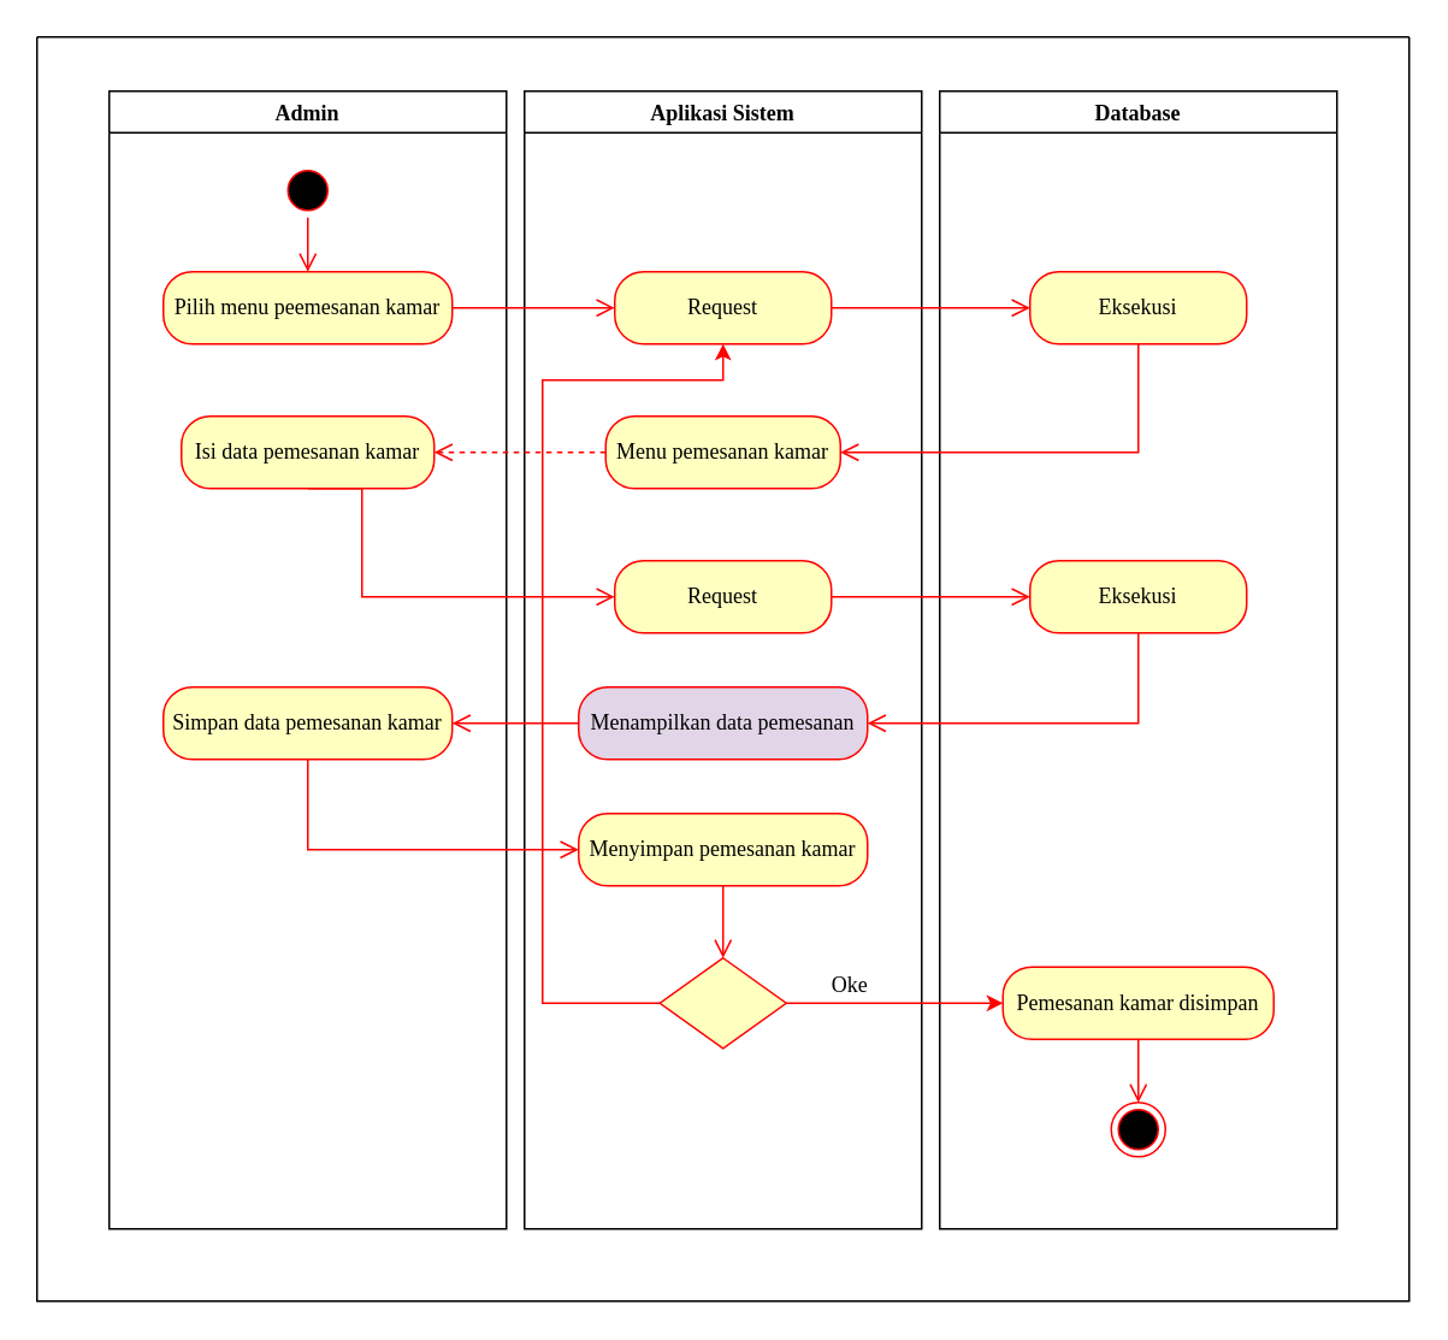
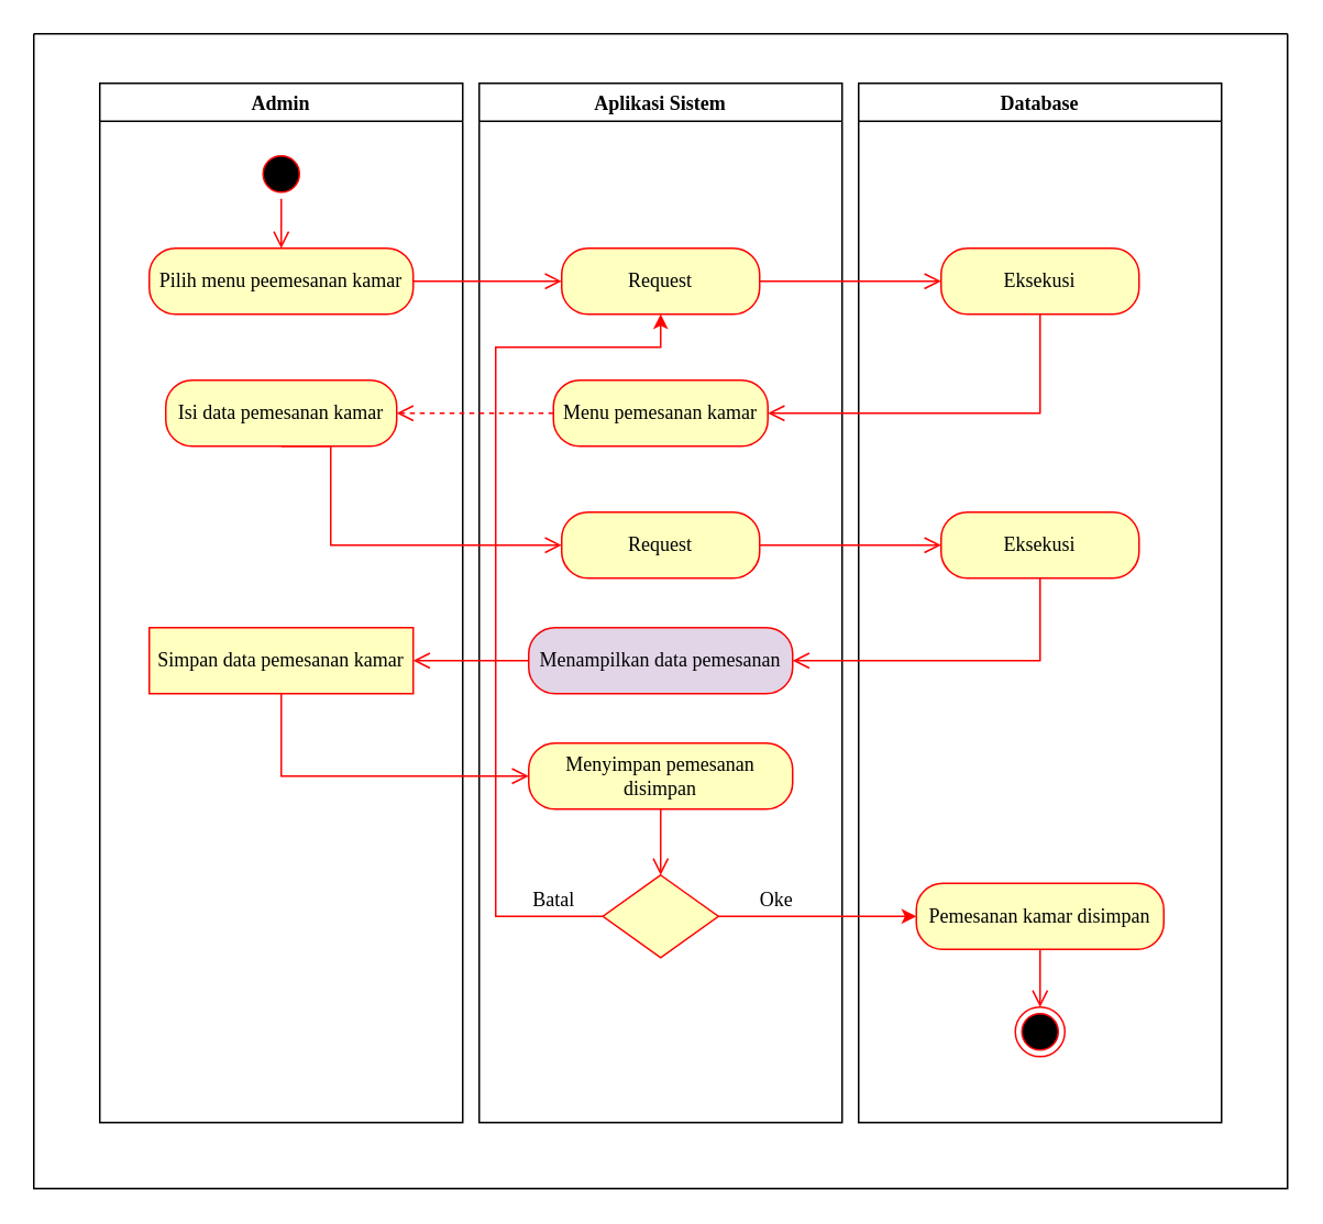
- <mxCell id="8" value="Simpan data pemesanan kamar" style="rounded=1;whiteSpace=wrap;html=1;arcSize=40;fontColor=#000000;fillColor=#ffffc0;strokeColor=#ff0000;fontFamily=Times New Roman;" vertex="1" parent="3"><mxGeometry x="30" y="330" width="160" height="40" as="geometry" /></mxCell>
+ <mxCell id="8" value="Simpan data pemesanan kamar" style="whiteSpace=wrap;html=1;arcSize=40;fontColor=#000000;fillColor=#ffffc0;strokeColor=#ff0000;fontFamily=Times New Roman;rounded=0;" vertex="1" parent="3"><mxGeometry x="30" y="330" width="160" height="40" as="geometry" /></mxCell>
- <mxCell id="14" value="Menyimpan pemesanan kamar" style="rounded=1;whiteSpace=wrap;html=1;arcSize=40;fontColor=#000000;fillColor=#ffffc0;strokeColor=#ff0000;fontFamily=Times New Roman;" vertex="1" parent="9"><mxGeometry x="30" y="400" width="160" height="40" as="geometry" /></mxCell>
+ <mxCell id="14" value="Menyimpan pemesanan disimpan" style="rounded=1;whiteSpace=wrap;html=1;arcSize=40;fontColor=#000000;fillColor=#ffffc0;strokeColor=#ff0000;fontFamily=Times New Roman;" vertex="1" parent="9"><mxGeometry x="30" y="400" width="160" height="40" as="geometry" /></mxCell>
+ <mxCell id="17" value="Batal" style="text;html=1;align=center;verticalAlign=middle;resizable=0;points=[];autosize=1;strokeColor=none;fillColor=none;fontFamily=Times New Roman;" vertex="1" parent="9"><mxGeometry x="20" y="480" width="50" height="30" as="geometry" /></mxCell>
